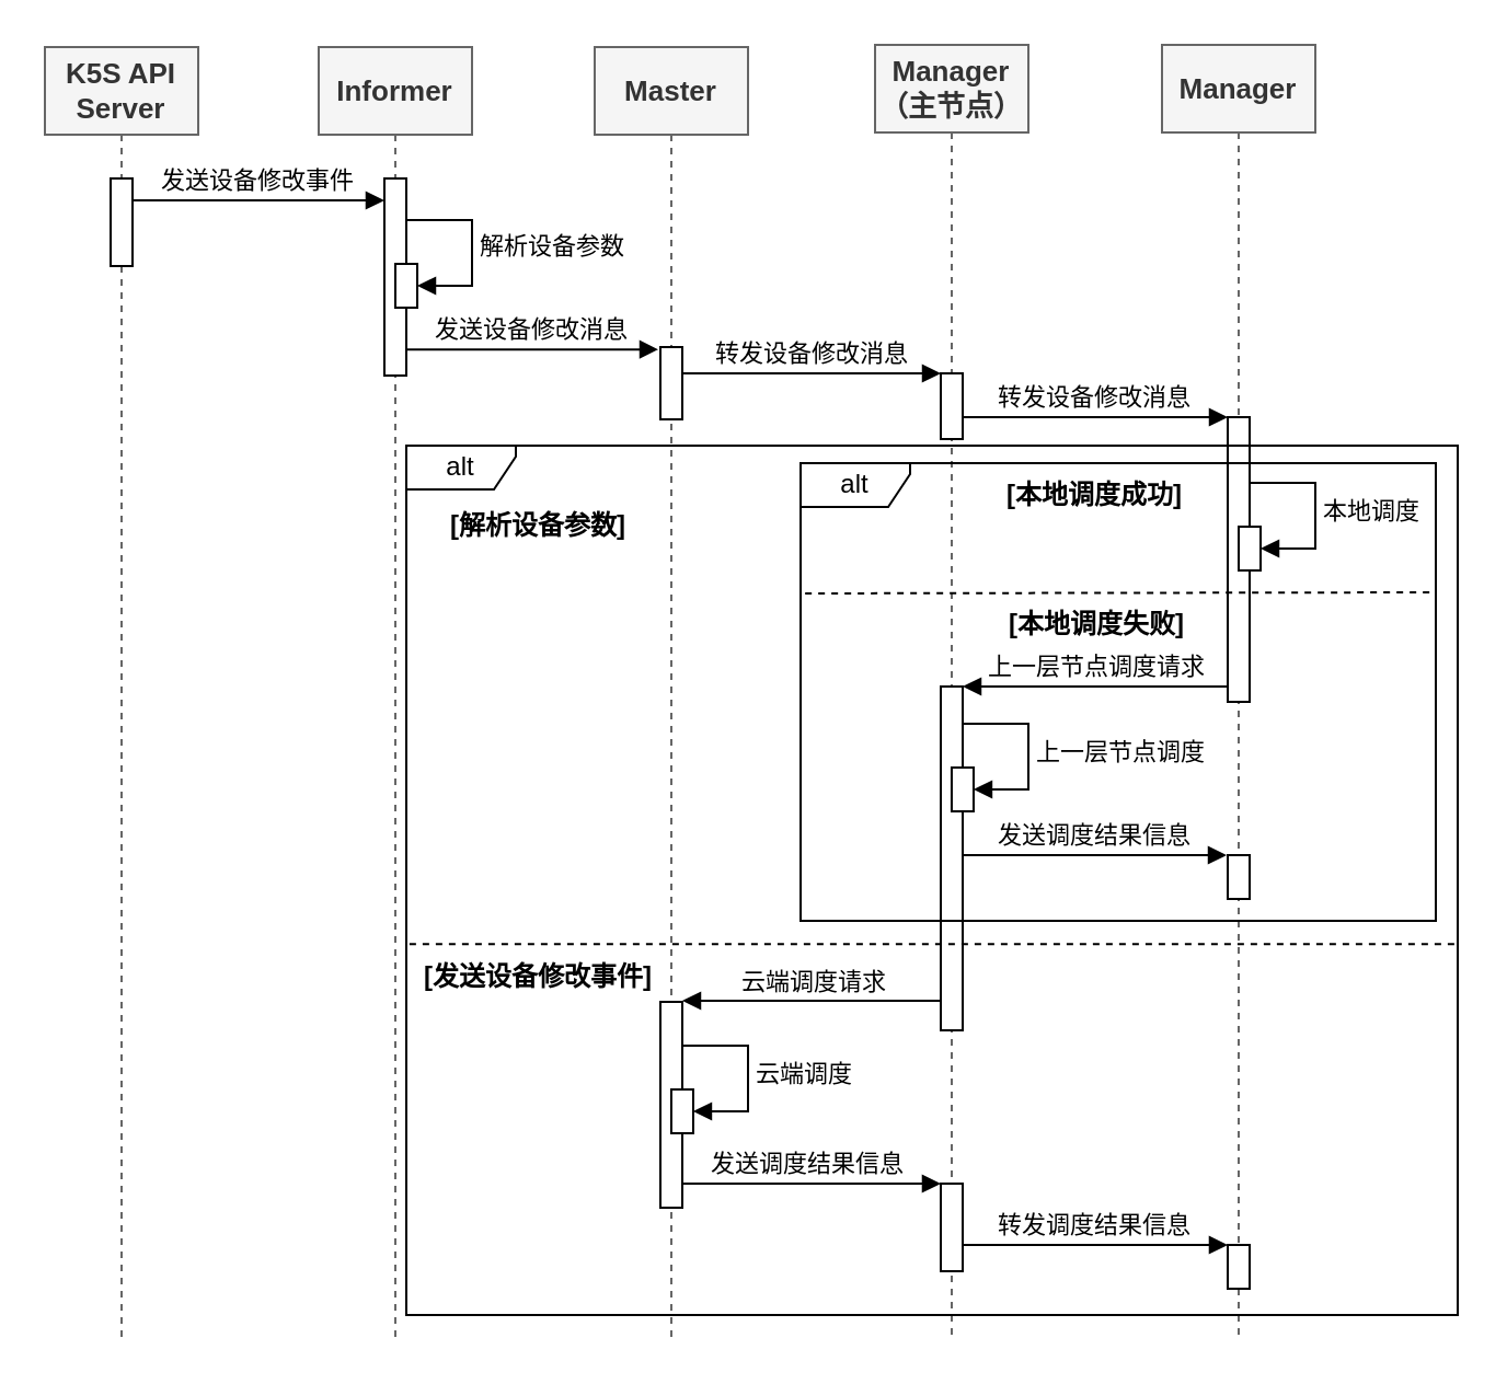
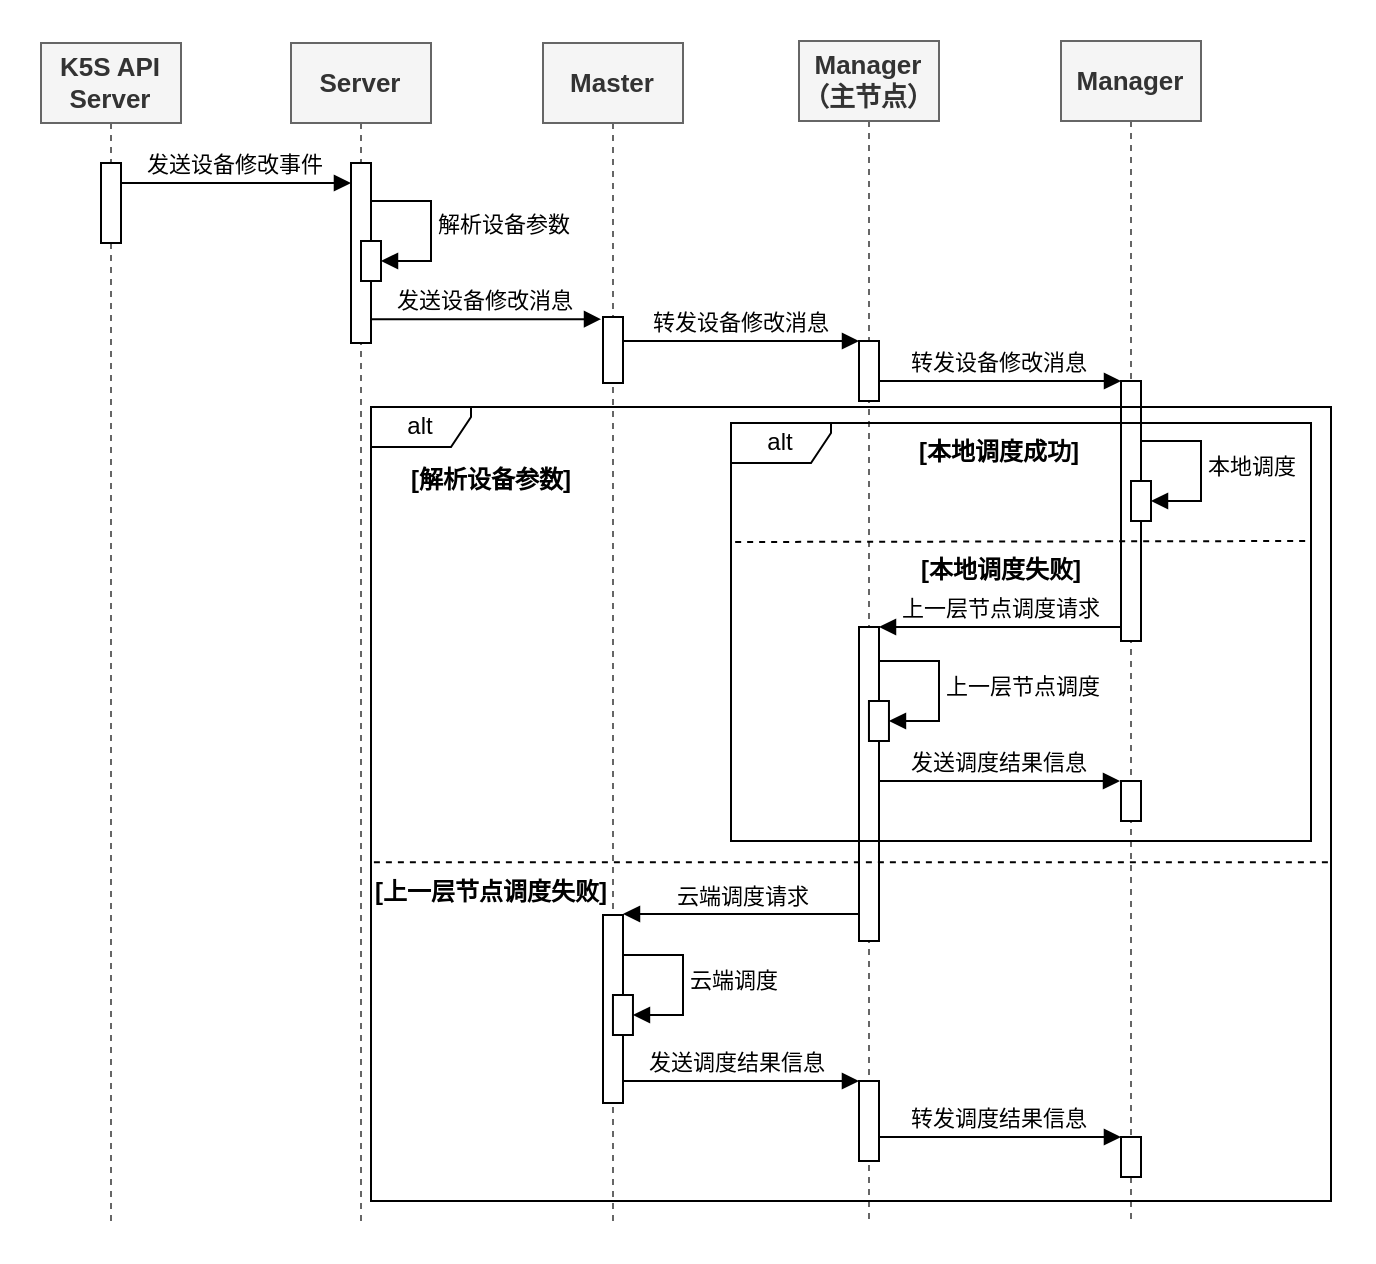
- <mxCell id="3" value="&lt;b&gt;Informer&lt;/b&gt;" style="shape=umlLifeline;perimeter=lifelinePerimeter;whiteSpace=wrap;html=1;container=1;dropTarget=0;collapsible=0;recursiveResize=0;outlineConnect=0;portConstraint=eastwest;newEdgeStyle={&quot;curved&quot;:0,&quot;rounded&quot;:0};size=40;fillColor=#f5f5f5;fontColor=#333333;strokeColor=#666666;fontSize=13;" vertex="1" parent="1"><mxGeometry x="145" y="21" width="70" height="589" as="geometry" /></mxCell>
+ <mxCell id="3" value="&lt;b&gt;Server&lt;/b&gt;" style="shape=umlLifeline;perimeter=lifelinePerimeter;whiteSpace=wrap;html=1;container=1;dropTarget=0;collapsible=0;recursiveResize=0;outlineConnect=0;portConstraint=eastwest;newEdgeStyle={&quot;curved&quot;:0,&quot;rounded&quot;:0};size=40;fillColor=#f5f5f5;fontColor=#333333;strokeColor=#666666;fontSize=13;" vertex="1" parent="1"><mxGeometry x="145" y="21" width="70" height="589" as="geometry" /></mxCell>
- <mxCell id="35" value="&lt;b&gt;[发送设备修改事件]&lt;/b&gt;" style="text;html=1;align=center;verticalAlign=middle;resizable=0;points=[];autosize=1;strokeColor=none;fillColor=none;" vertex="1" parent="1"><mxGeometry x="174.98" y="431" width="140" height="30" as="geometry" /></mxCell>
+ <mxCell id="35" value="&lt;b&gt;[上一层节点调度失败]&lt;/b&gt;" style="text;html=1;align=center;verticalAlign=middle;resizable=0;points=[];autosize=1;strokeColor=none;fillColor=none;" vertex="1" parent="1"><mxGeometry x="174.98" y="431" width="140" height="30" as="geometry" /></mxCell>
